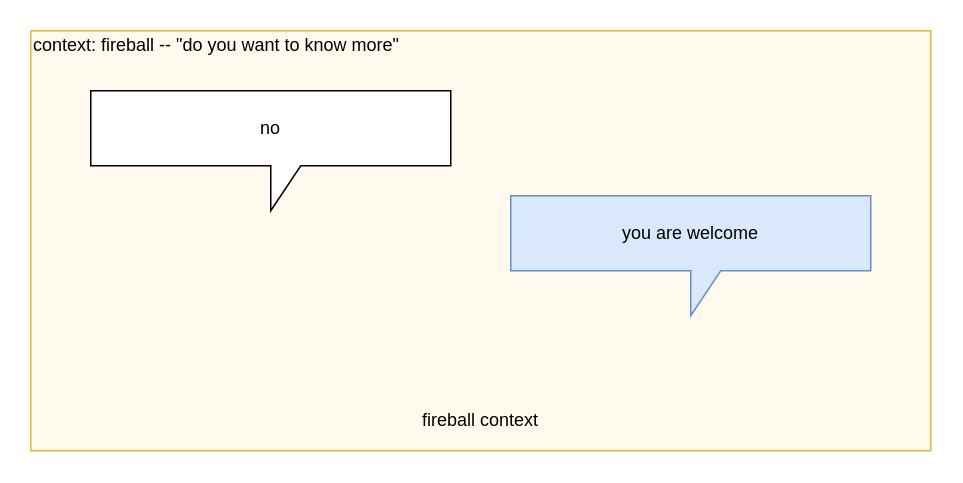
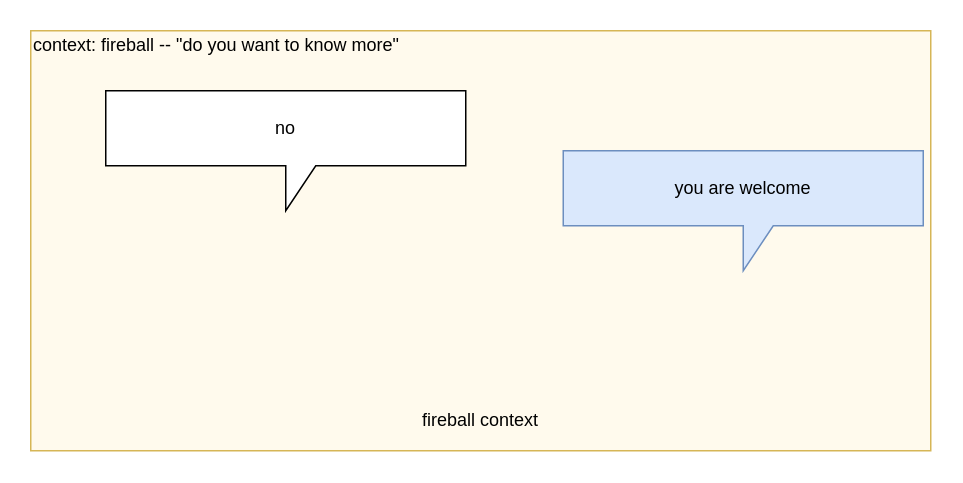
- <mxCell id="3" value="no" style="shape=callout;whiteSpace=wrap;html=1;perimeter=calloutPerimeter;" parent="1" vertex="1"><mxGeometry x="60" y="60" width="240" height="80" as="geometry" /></mxCell>
+ <mxCell id="3" value="no" style="shape=callout;whiteSpace=wrap;html=1;perimeter=calloutPerimeter;" parent="1" vertex="1"><mxGeometry x="70" y="60" width="240" height="80" as="geometry" /></mxCell>
- <mxCell id="4" value="&lt;span&gt;you are welcome&lt;br&gt;&lt;/span&gt;" style="shape=callout;whiteSpace=wrap;html=1;perimeter=calloutPerimeter;fillColor=#dae8fc;strokeColor=#6c8ebf;" parent="1" vertex="1"><mxGeometry x="340" y="130" width="240" height="80" as="geometry" /></mxCell>
+ <mxCell id="4" value="&lt;span&gt;you are welcome&lt;br&gt;&lt;/span&gt;" style="shape=callout;whiteSpace=wrap;html=1;perimeter=calloutPerimeter;fillColor=#dae8fc;strokeColor=#6c8ebf;" parent="1" vertex="1"><mxGeometry x="375" y="100" width="240" height="80" as="geometry" /></mxCell>
